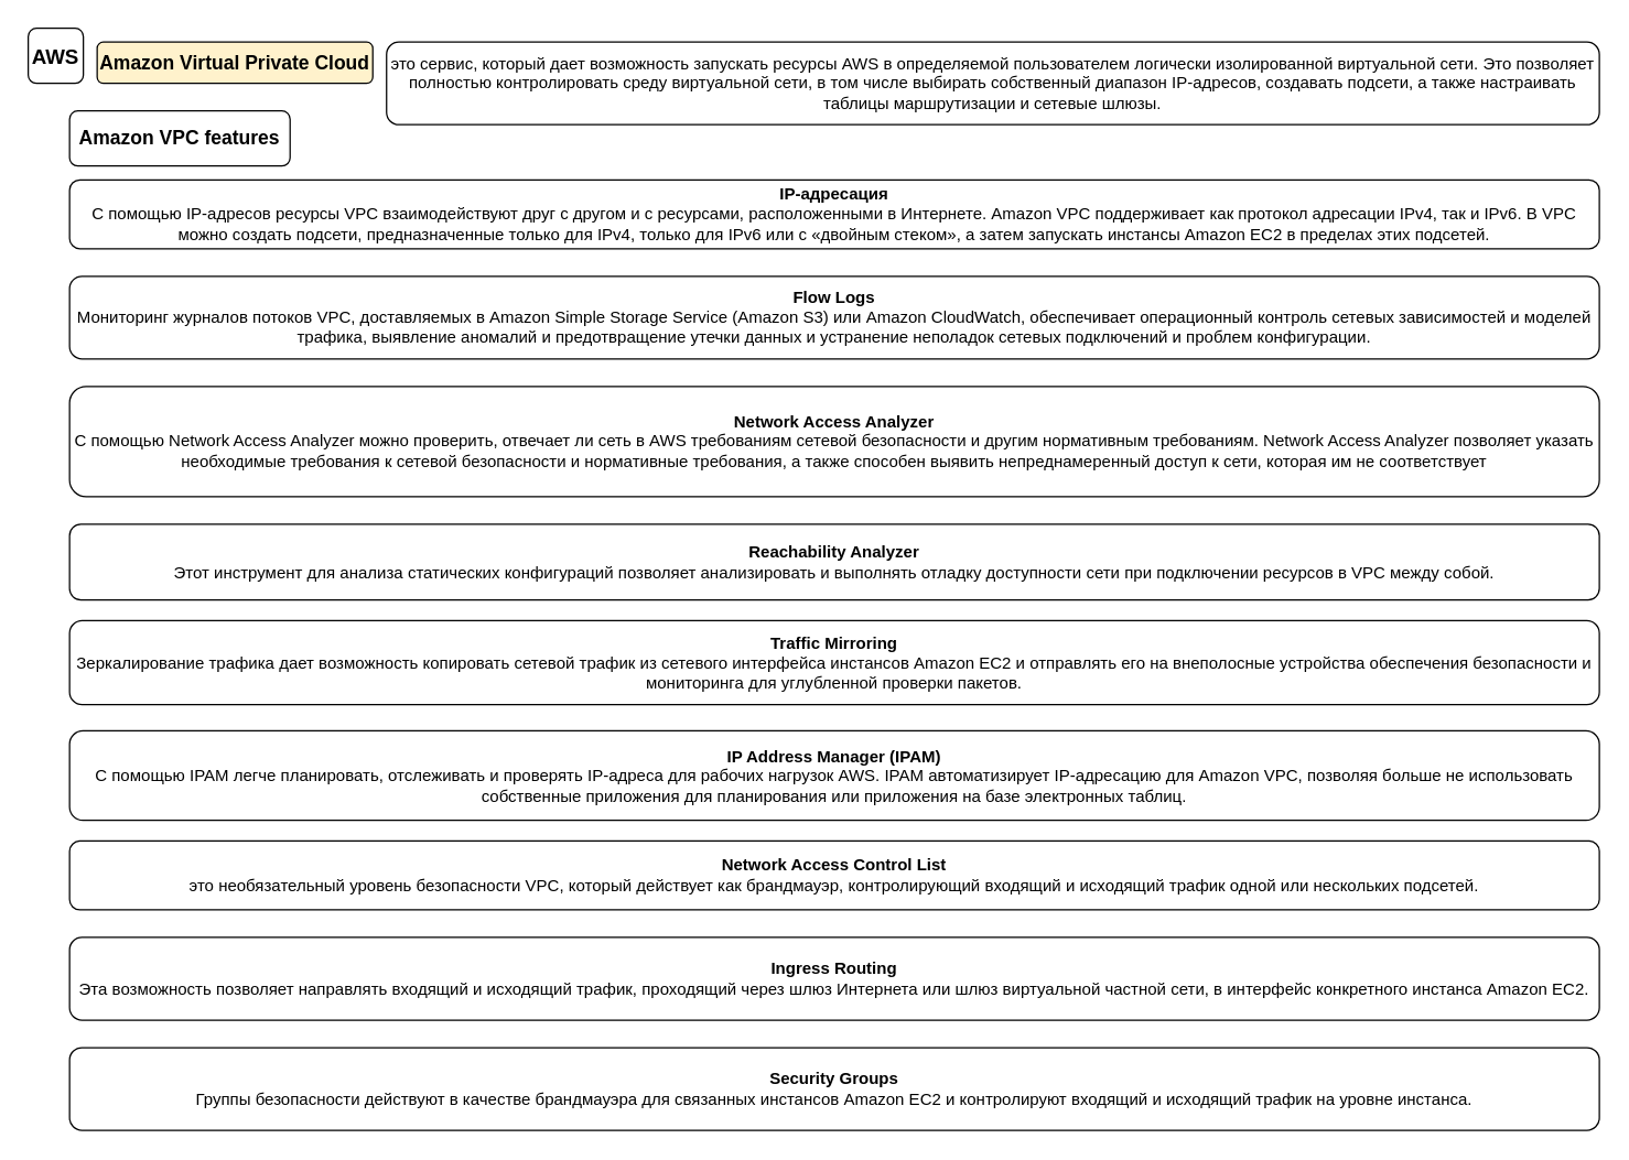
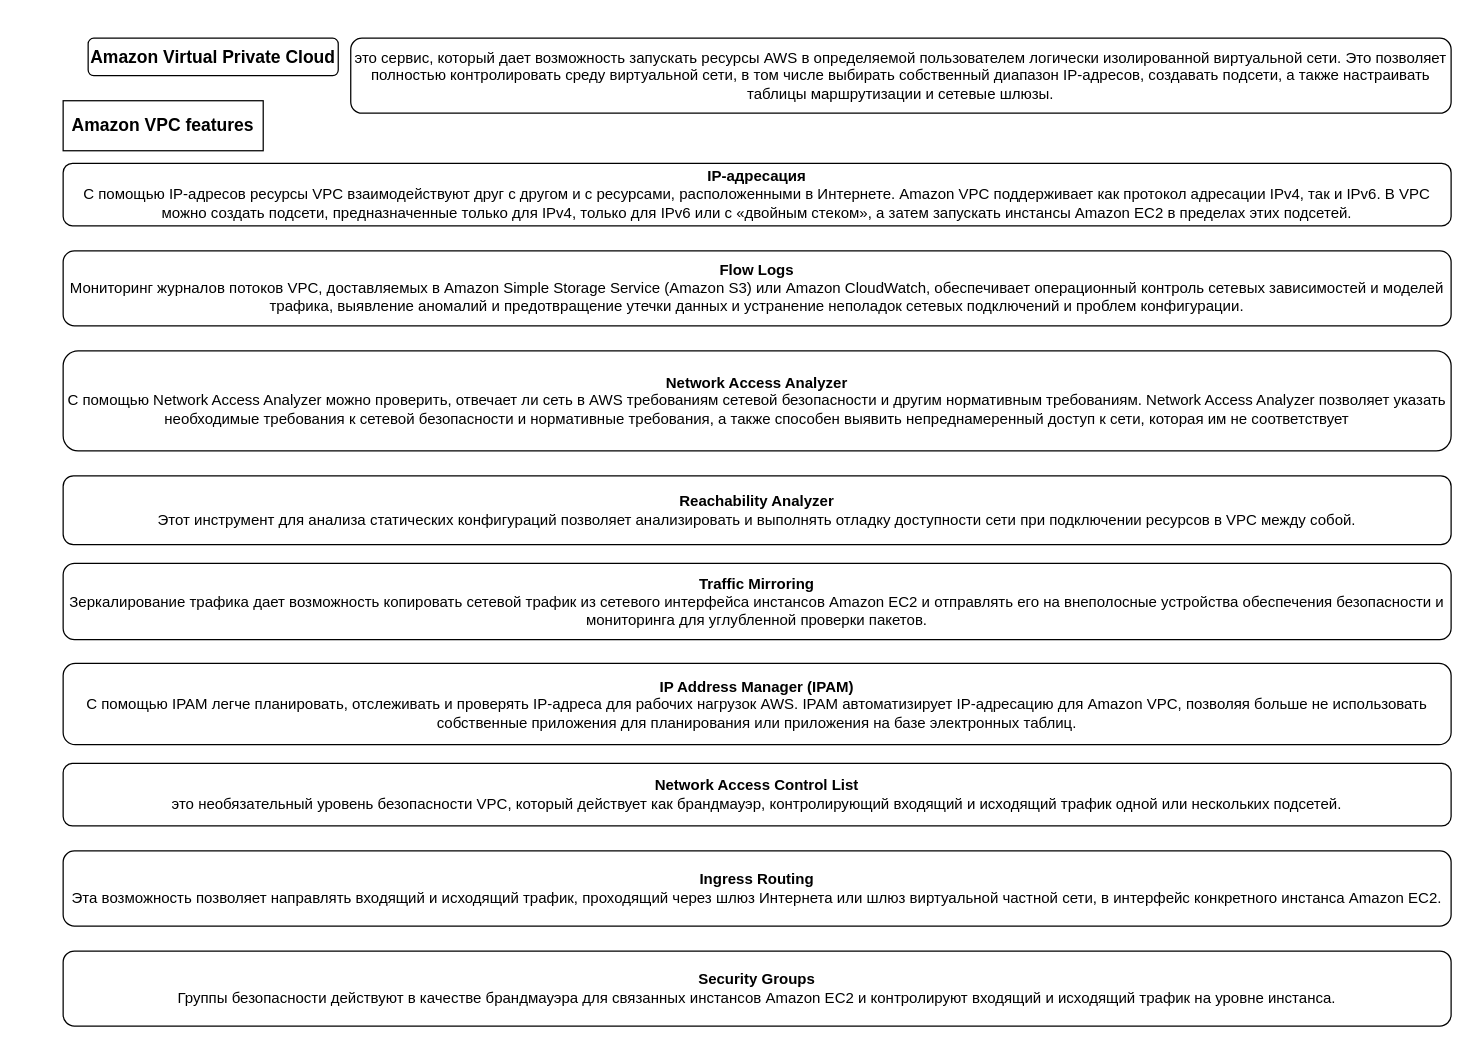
- <mxCell id="2" value="AWS" style="rounded=1;whiteSpace=wrap;html=1;fontStyle=1;fontSize=15;" vertex="1" parent="1"><mxGeometry x="20" y="20" width="40" height="40" as="geometry" /></mxCell>
- <mxCell id="3" value="Amazon Virtual Private Cloud" style="rounded=1;whiteSpace=wrap;html=1;fontStyle=1;fontSize=14;fillColor=#fff2cc;" vertex="1" parent="1"><mxGeometry x="70" y="30" width="200" height="30" as="geometry" /></mxCell>
+ <mxCell id="3" value="Amazon Virtual Private Cloud" style="rounded=1;whiteSpace=wrap;html=1;fontStyle=1;fontSize=14;" vertex="1" parent="1"><mxGeometry x="70" y="30" width="200" height="30" as="geometry" /></mxCell>
- <mxCell id="5" value="Amazon VPC features" style="rounded=1;whiteSpace=wrap;html=1;fontStyle=1;fontSize=14;" vertex="1" parent="1"><mxGeometry x="50" y="80" width="160" height="40" as="geometry" /></mxCell>
+ <mxCell id="5" value="Amazon VPC features" style="whiteSpace=wrap;html=1;fontStyle=1;fontSize=14;rounded=0;" vertex="1" parent="1"><mxGeometry x="50" y="80" width="160" height="40" as="geometry" /></mxCell>
